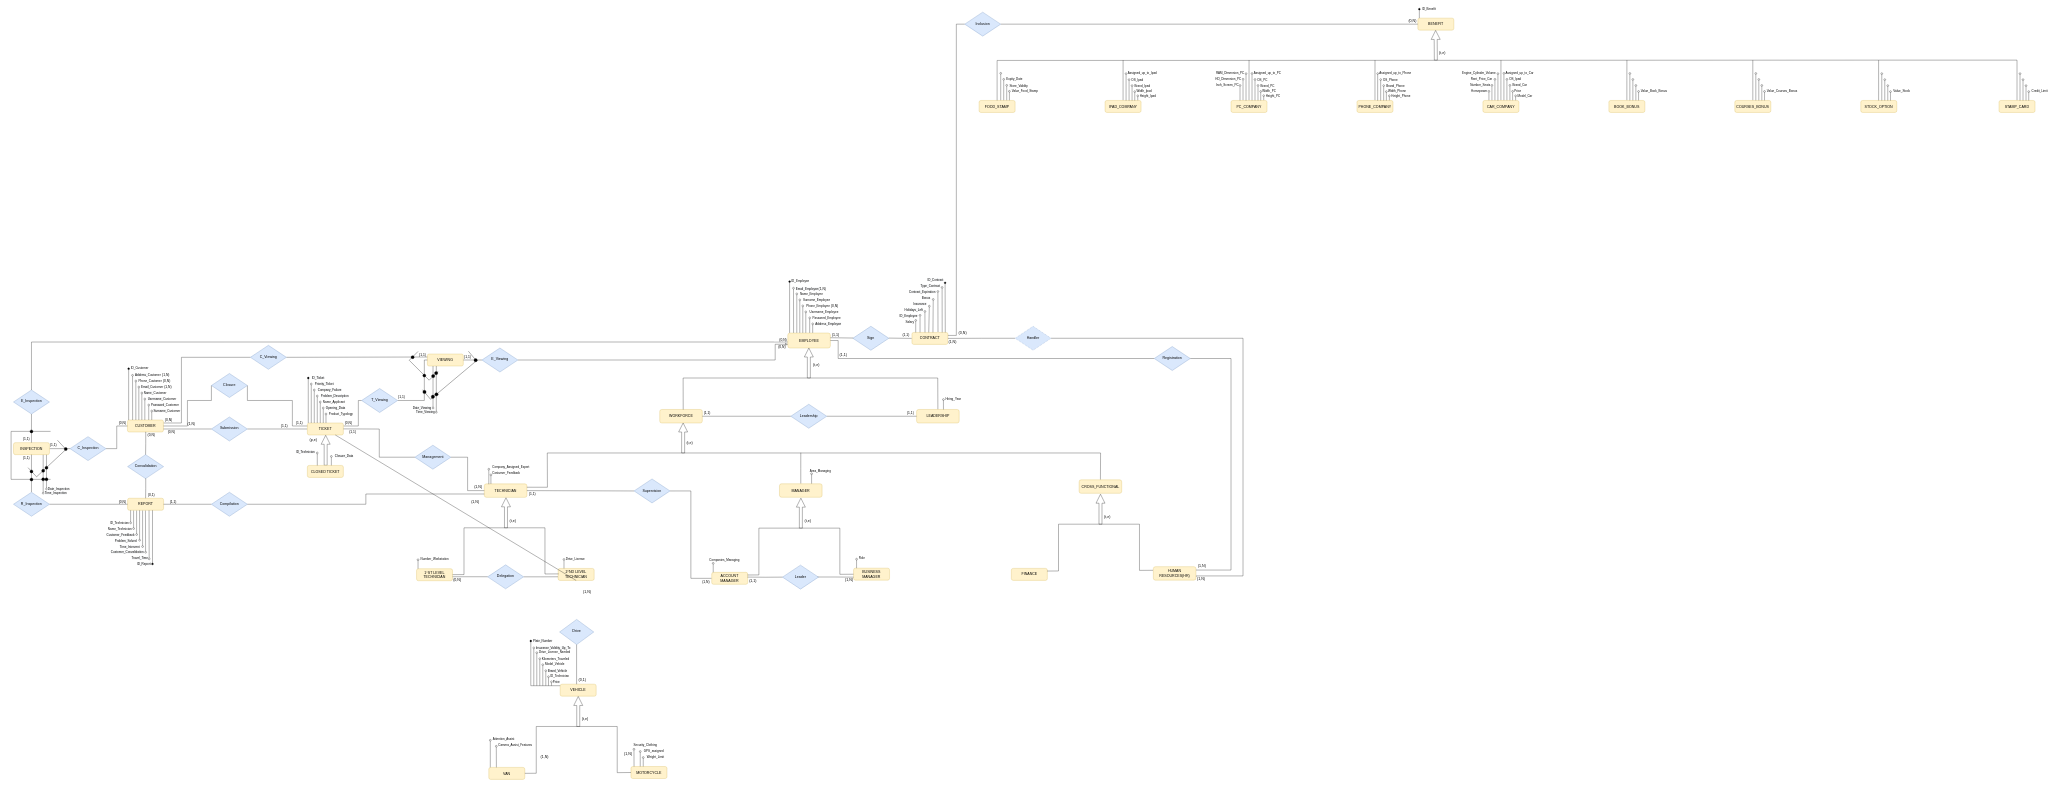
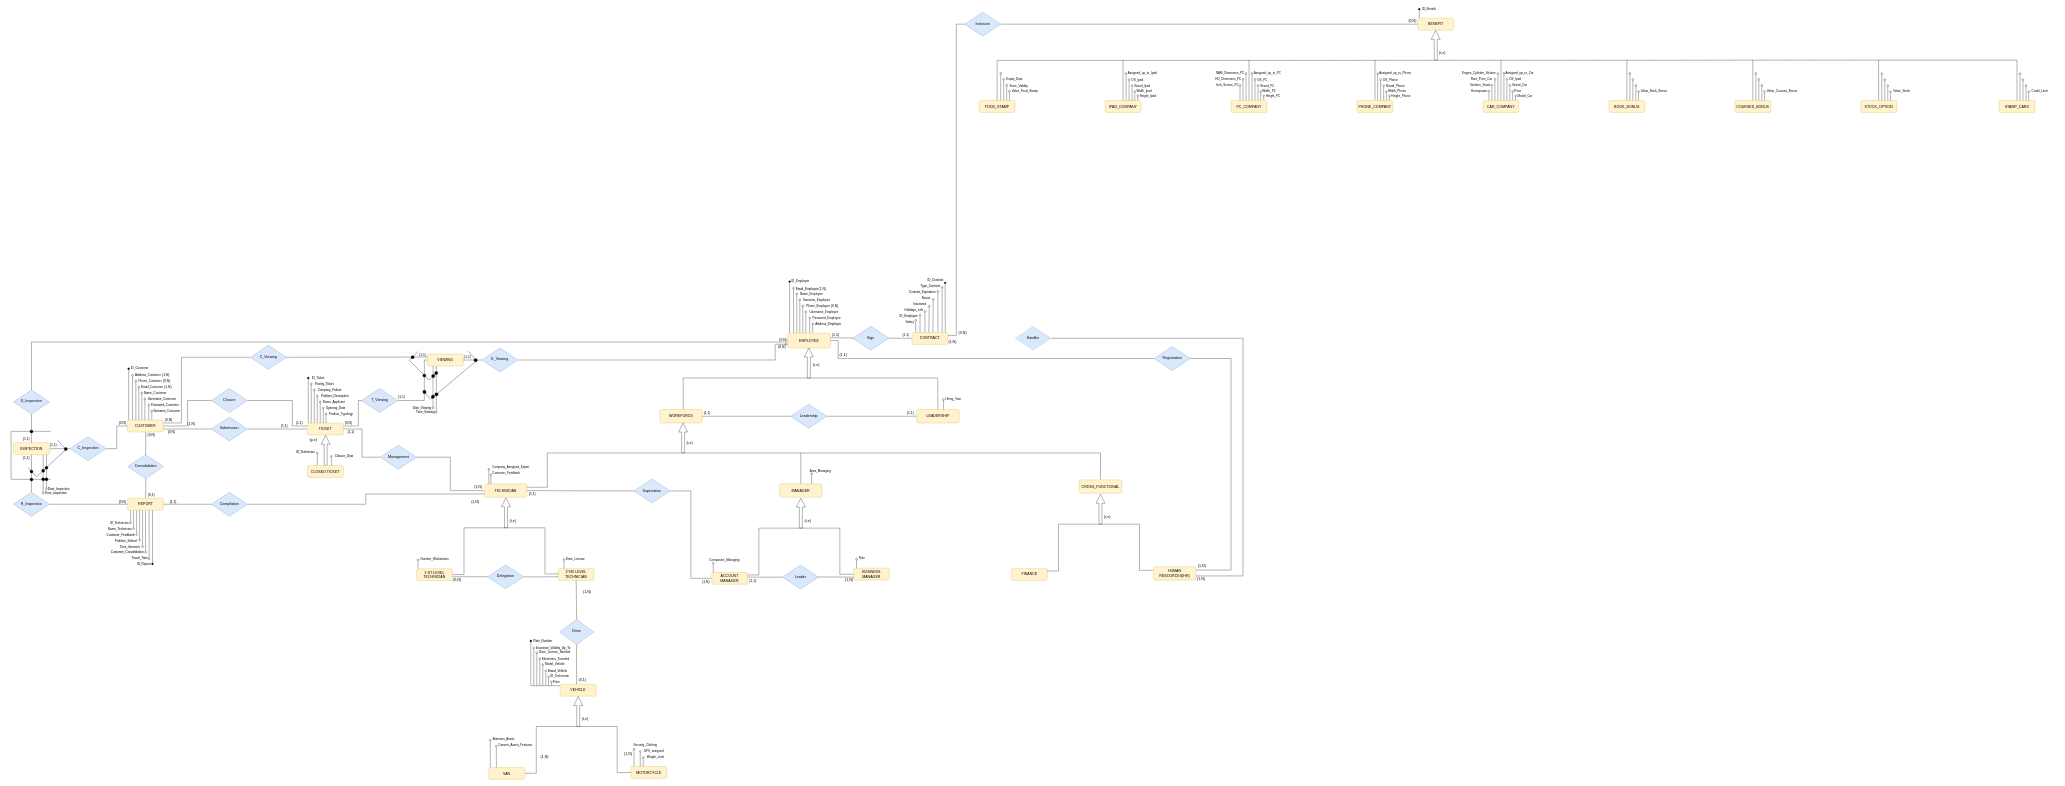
- <mxCell id="252" style="edgeStyle=orthogonalEdgeStyle;rounded=0;orthogonalLoop=1;jettySize=auto;html=1;exitX=0;exitY=0.5;exitDx=0;exitDy=0;entryX=1;entryY=0.5;entryDx=0;entryDy=0;endArrow=none;endFill=0;" edge="1" parent="1" source="254" target="72"><mxGeometry relative="1" as="geometry" /></mxCell>
- <mxCell id="133" value="Closure" style="rhombus;whiteSpace=wrap;html=1;shadow=0;fontFamily=Helvetica;fontSize=12;align=center;strokeWidth=1;spacing=6;spacingTop=-4;fillColor=#dae8fc;strokeColor=#6c8ebf;" vertex="1" parent="1"><mxGeometry x="703" y="1245" width="120" height="80" as="geometry" /></mxCell>
+ <mxCell id="133" value="Closure" style="rhombus;whiteSpace=wrap;html=1;shadow=0;fontFamily=Helvetica;fontSize=12;align=center;strokeWidth=1;spacing=6;spacingTop=-4;fillColor=#dae8fc;strokeColor=#6c8ebf;" vertex="1" parent="1"><mxGeometry x="703" y="1295" width="120" height="80" as="geometry" /></mxCell>
- <mxCell id="11" value="Management" style="rhombus;whiteSpace=wrap;html=1;shadow=0;fontFamily=Helvetica;fontSize=12;align=center;strokeWidth=1;spacing=6;spacingTop=-4;fillColor=#dae8fc;strokeColor=#6c8ebf;" vertex="1" parent="1"><mxGeometry x="1381.5" y="1484.14" width="120" height="80" as="geometry" /></mxCell>
+ <mxCell id="11" value="Management" style="rhombus;whiteSpace=wrap;html=1;shadow=0;fontFamily=Helvetica;fontSize=12;align=center;strokeWidth=1;spacing=6;spacingTop=-4;fillColor=#dae8fc;strokeColor=#6c8ebf;" vertex="1" parent="1"><mxGeometry x="1266.5" y="1484.14" width="120" height="80" as="geometry" /></mxCell>
- <mxCell id="116" value="" style="endArrow=none;html=1;rounded=0;exitX=0.5;exitY=1;exitDx=0;exitDy=0;" edge="1" parent="1" source="54" target="10"><mxGeometry width="50" height="50" relative="1" as="geometry"><mxPoint x="1981" y="1914" as="sourcePoint" /><mxPoint x="2097.17" y="1914.25" as="targetPoint" /></mxGeometry></mxCell>
+ <mxCell id="116" value="" style="endArrow=none;html=1;rounded=0;exitX=0.5;exitY=1;exitDx=0;exitDy=0;entryX=0.5;entryY=0;entryDx=0;entryDy=0;" edge="1" parent="1" source="54" target="60"><mxGeometry width="50" height="50" relative="1" as="geometry"><mxPoint x="1981" y="1914" as="sourcePoint" /><mxPoint x="2097.17" y="1914.25" as="targetPoint" /></mxGeometry></mxCell>
